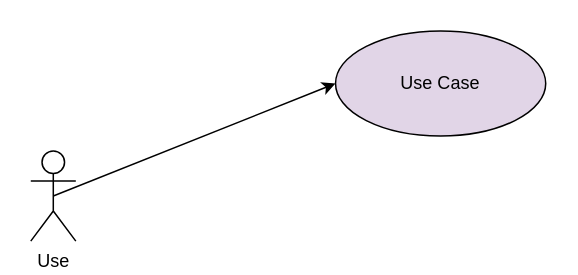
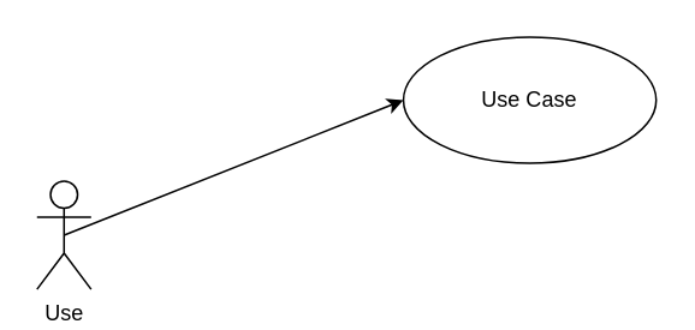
- <mxCell id="4" value="Use Case" style="ellipse;whiteSpace=wrap;html=1;fillColor=#e1d5e7;" vertex="1" parent="1"><mxGeometry x="223" y="20" width="140" height="70" as="geometry" /></mxCell>
+ <mxCell id="4" value="Use Case" style="ellipse;whiteSpace=wrap;html=1;" vertex="1" parent="1"><mxGeometry x="223" y="20" width="140" height="70" as="geometry" /></mxCell>
